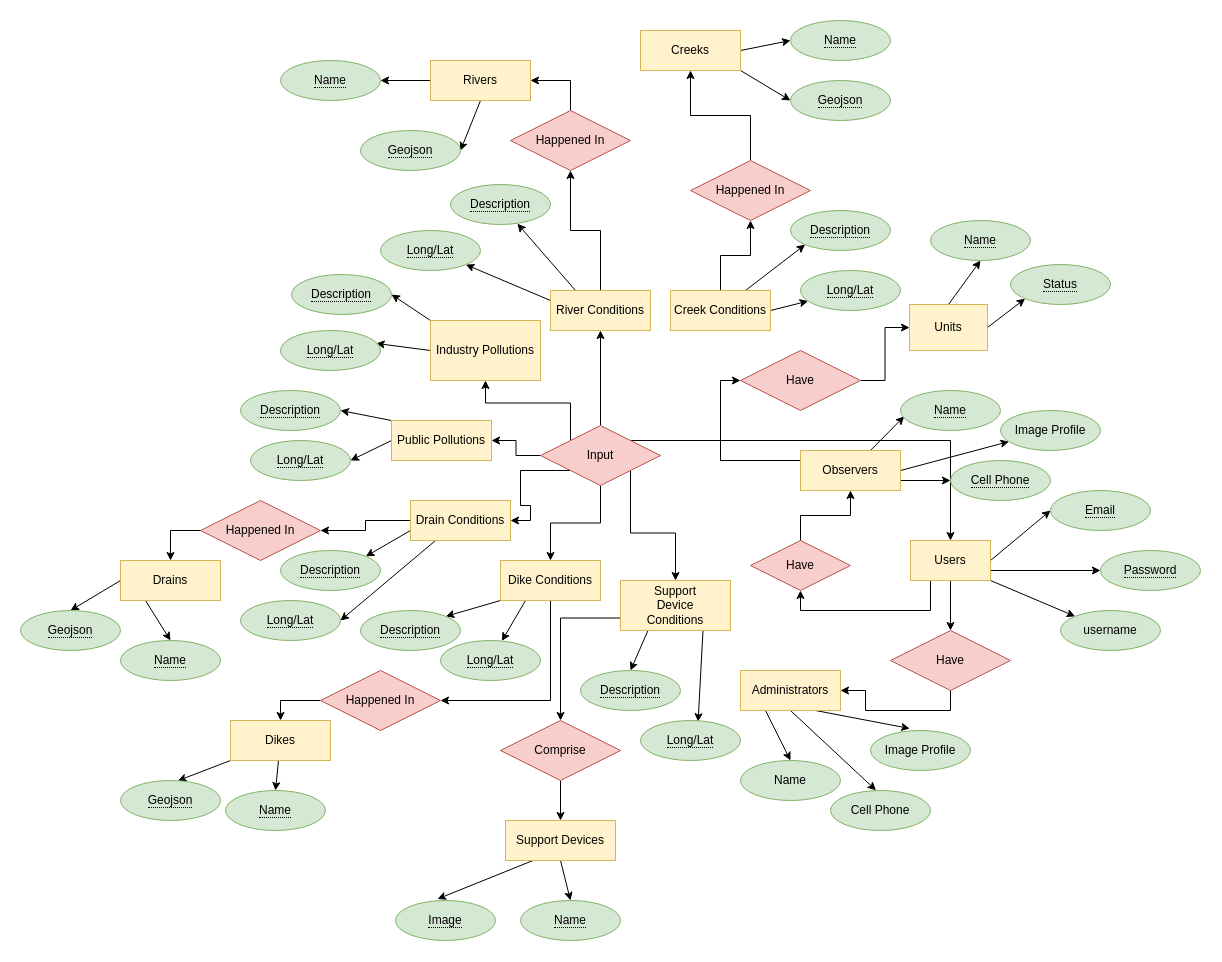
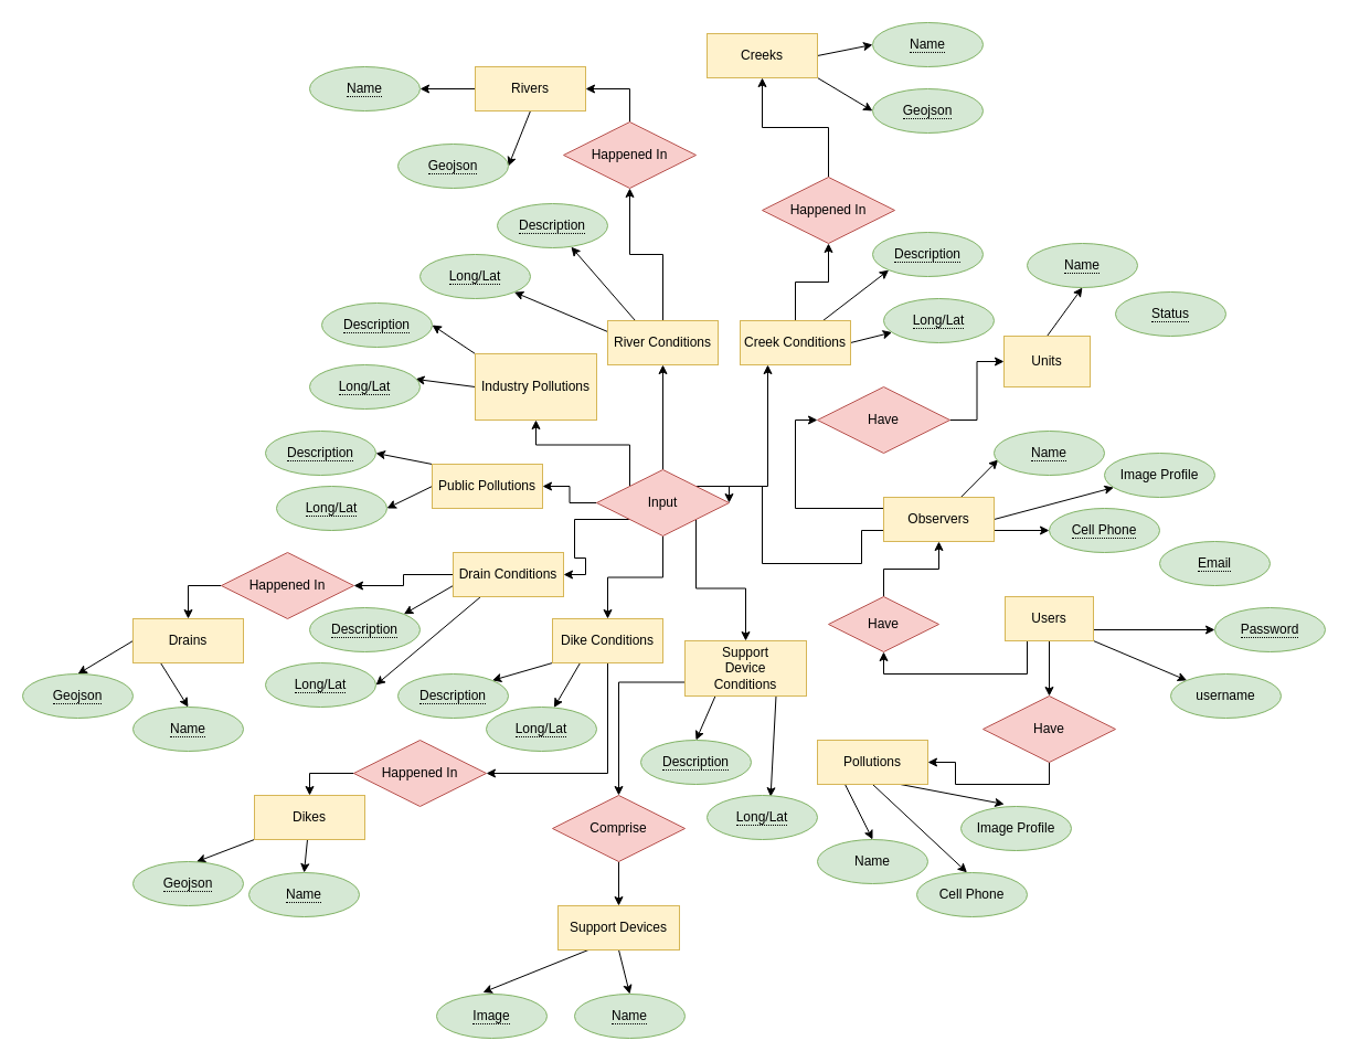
- <mxCell id="20" style="edgeStyle=none;rounded=0;orthogonalLoop=1;jettySize=auto;html=1;exitX=1;exitY=0.5;exitDx=0;exitDy=0;entryX=0;entryY=1;entryDx=0;entryDy=0;" edge="1" parent="1" source="21" target="97"><mxGeometry relative="1" as="geometry" /></mxCell>
- <mxCell id="54" style="edgeStyle=orthogonalEdgeStyle;rounded=0;orthogonalLoop=1;jettySize=auto;html=1;exitX=1;exitY=0;exitDx=0;exitDy=0;" edge="1" parent="1" source="56" target="7"><mxGeometry relative="1" as="geometry" /></mxCell>
+ <mxCell id="54" style="edgeStyle=orthogonalEdgeStyle;rounded=0;orthogonalLoop=1;jettySize=auto;html=1;exitX=1;exitY=0;exitDx=0;exitDy=0;entryX=0.25;entryY=1;entryDx=0;entryDy=0;" edge="1" parent="1" source="56" target="72"><mxGeometry relative="1" as="geometry" /></mxCell>
+ <mxCell id="14" style="edgeStyle=orthogonalEdgeStyle;rounded=0;orthogonalLoop=1;jettySize=auto;html=1;exitX=0;exitY=0.75;exitDx=0;exitDy=0;entryX=1;entryY=0.5;entryDx=0;entryDy=0;" edge="1" parent="1" source="18" target="56"><mxGeometry relative="1" as="geometry"><Array as="points"><mxPoint x="780" y="480" /><mxPoint x="780" y="510" /><mxPoint x="690" y="510" /><mxPoint x="690" y="440" /></Array></mxGeometry></mxCell>
- <mxCell id="3" style="edgeStyle=none;rounded=0;orthogonalLoop=1;jettySize=auto;html=1;exitX=1;exitY=0.5;exitDx=0;exitDy=0;entryX=0;entryY=0.5;entryDx=0;entryDy=0;" edge="1" parent="1" source="7" target="87"><mxGeometry relative="1" as="geometry" /></mxCell>
- <mxCell id="11" value="Administrators" style="whiteSpace=wrap;html=1;align=center;fillColor=#fff2cc;strokeColor=#d6b656;" vertex="1" parent="1"><mxGeometry x="740" y="670" width="100" height="40" as="geometry" /></mxCell>
+ <mxCell id="11" value="Pollutions" style="whiteSpace=wrap;html=1;align=center;fillColor=#fff2cc;strokeColor=#d6b656;" vertex="1" parent="1"><mxGeometry x="740" y="670" width="100" height="40" as="geometry" /></mxCell>
